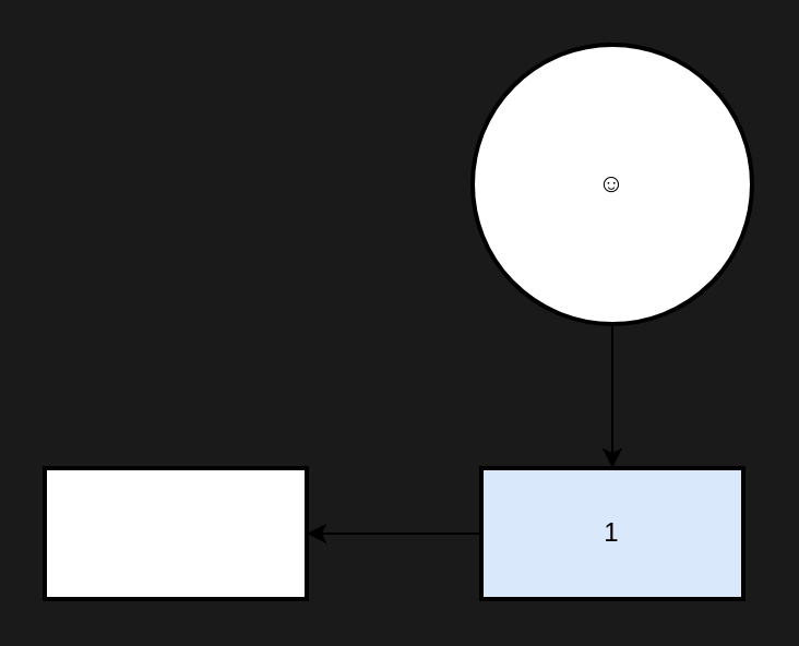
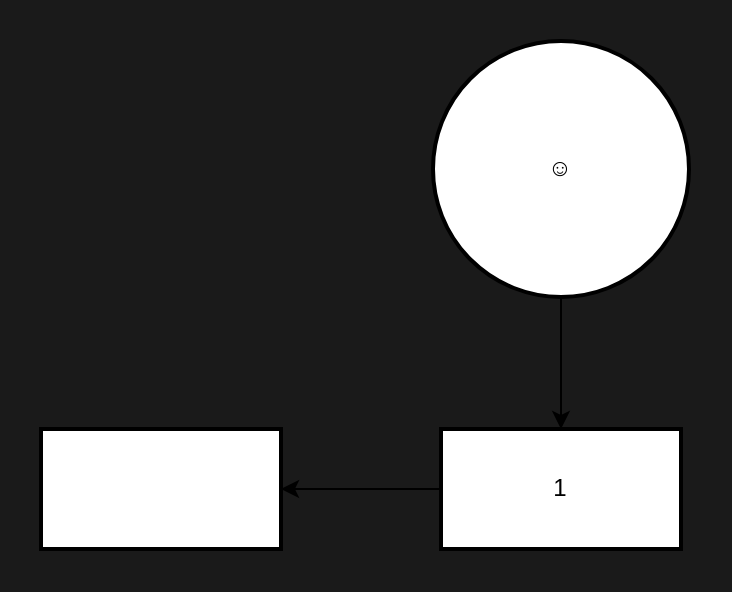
- <mxCell id="5" value="1" style="whiteSpace=wrap;html=1;strokeWidth=2;comic=0;snapToPoint=1;rounded=0;fillColor=#dae8fc;" vertex="1" parent="1"><mxGeometry x="220" y="214" width="120" height="60" as="geometry" /></mxCell>
+ <mxCell id="5" value="1" style="whiteSpace=wrap;html=1;strokeWidth=2;comic=0;snapToPoint=1;rounded=0;" vertex="1" parent="1"><mxGeometry x="220" y="214" width="120" height="60" as="geometry" /></mxCell>
